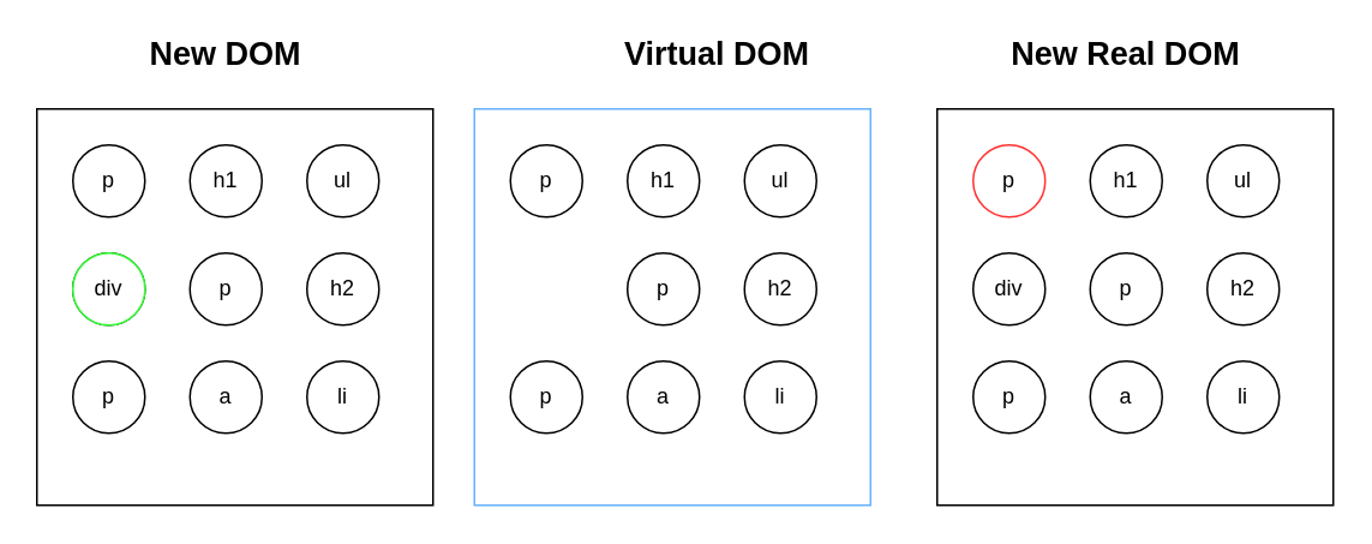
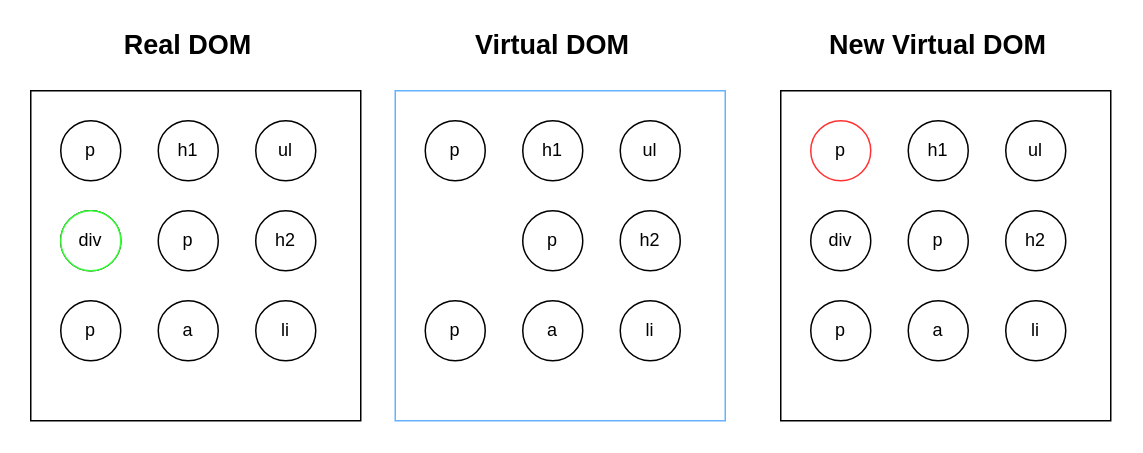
- <mxCell id="22" value="&lt;b&gt;&lt;font style=&quot;font-size: 18px&quot;&gt;New DOM&lt;/font&gt;&lt;/b&gt;" style="text;html=1;strokeColor=none;fillColor=none;align=center;verticalAlign=middle;whiteSpace=wrap;rounded=0;" vertex="1" parent="1"><mxGeometry x="30" y="20" width="190" height="20" as="geometry" /></mxCell>
+ <mxCell id="22" value="&lt;b&gt;&lt;font style=&quot;font-size: 18px&quot;&gt;Real DOM&lt;/font&gt;&lt;/b&gt;" style="text;html=1;strokeColor=none;fillColor=none;align=center;verticalAlign=middle;whiteSpace=wrap;rounded=0;" vertex="1" parent="1"><mxGeometry x="30" y="20" width="190" height="20" as="geometry" /></mxCell>
- <mxCell id="23" value="&lt;b&gt;&lt;font style=&quot;font-size: 18px&quot;&gt;Virtual DOM&lt;/font&gt;&lt;/b&gt;" style="text;html=1;strokeColor=none;fillColor=none;align=center;verticalAlign=middle;whiteSpace=wrap;rounded=0;" vertex="1" parent="1"><mxGeometry x="303" y="20" width="190" height="20" as="geometry" /></mxCell>
+ <mxCell id="23" value="&lt;b&gt;&lt;font style=&quot;font-size: 18px&quot;&gt;Virtual DOM&lt;/font&gt;&lt;/b&gt;" style="text;html=1;strokeColor=none;fillColor=none;align=center;verticalAlign=middle;whiteSpace=wrap;rounded=0;" vertex="1" parent="1"><mxGeometry x="273" y="20" width="190" height="20" as="geometry" /></mxCell>
- <mxCell id="34" value="&lt;b&gt;&lt;font style=&quot;font-size: 18px&quot;&gt;New Real DOM&lt;/font&gt;&lt;/b&gt;" style="text;html=1;strokeColor=none;fillColor=none;align=center;verticalAlign=middle;whiteSpace=wrap;rounded=0;" vertex="1" parent="1"><mxGeometry x="530" y="20" width="190" height="20" as="geometry" /></mxCell>
+ <mxCell id="34" value="&lt;b&gt;&lt;font style=&quot;font-size: 18px&quot;&gt;New Virtual DOM&lt;/font&gt;&lt;/b&gt;" style="text;html=1;strokeColor=none;fillColor=none;align=center;verticalAlign=middle;whiteSpace=wrap;rounded=0;" vertex="1" parent="1"><mxGeometry x="530" y="20" width="190" height="20" as="geometry" /></mxCell>
